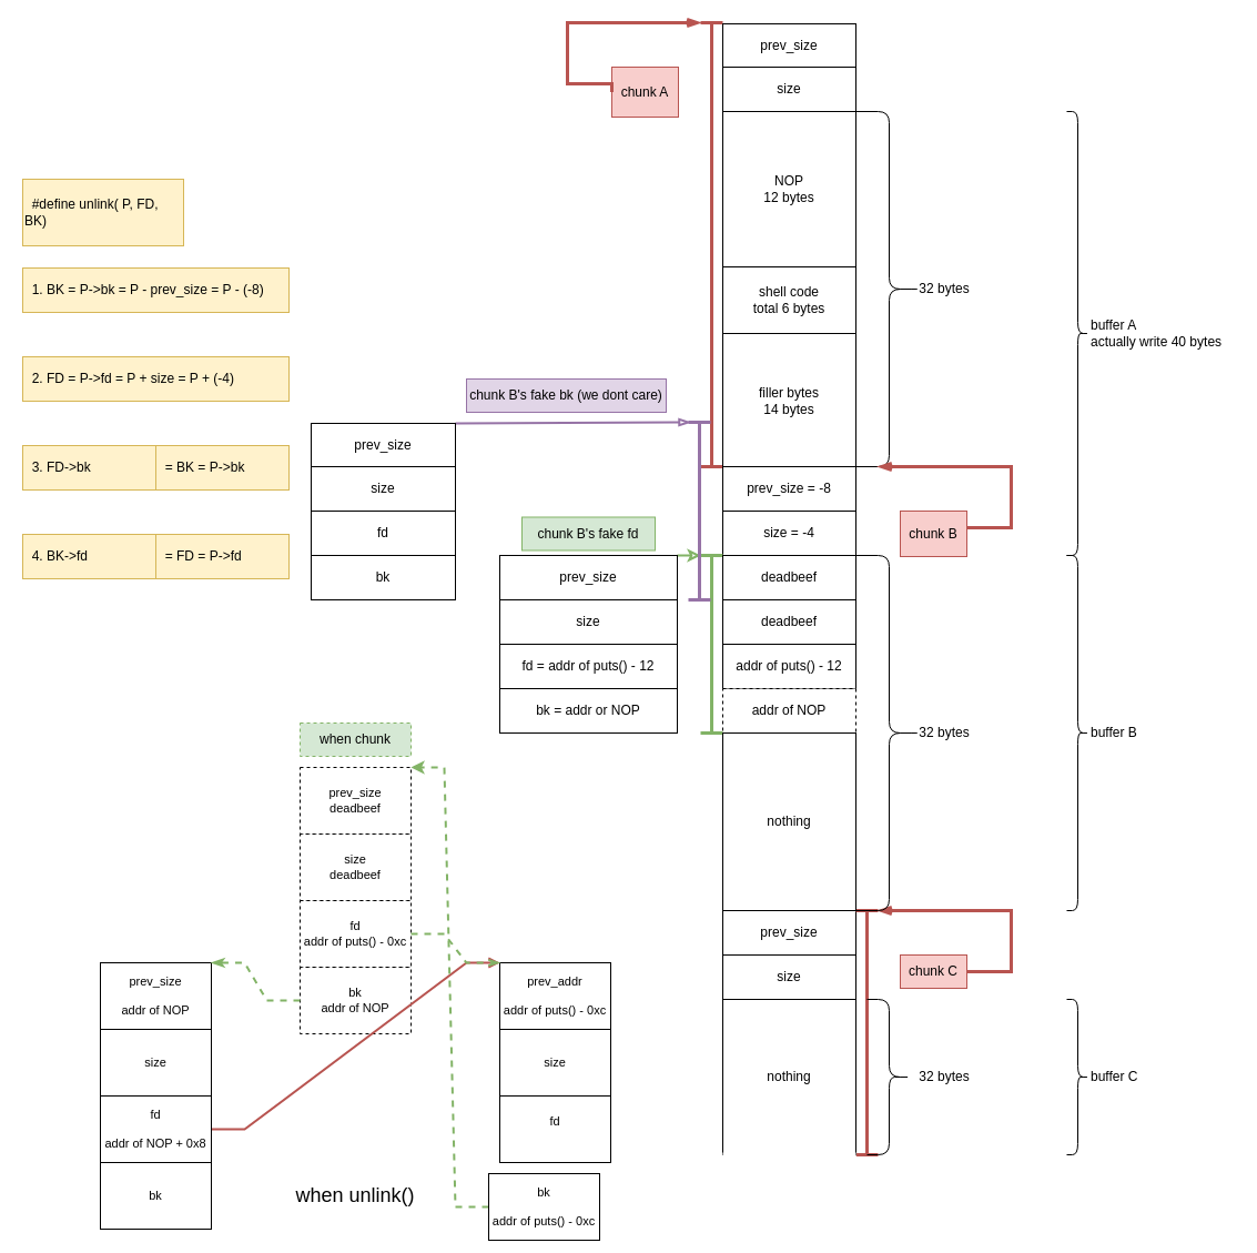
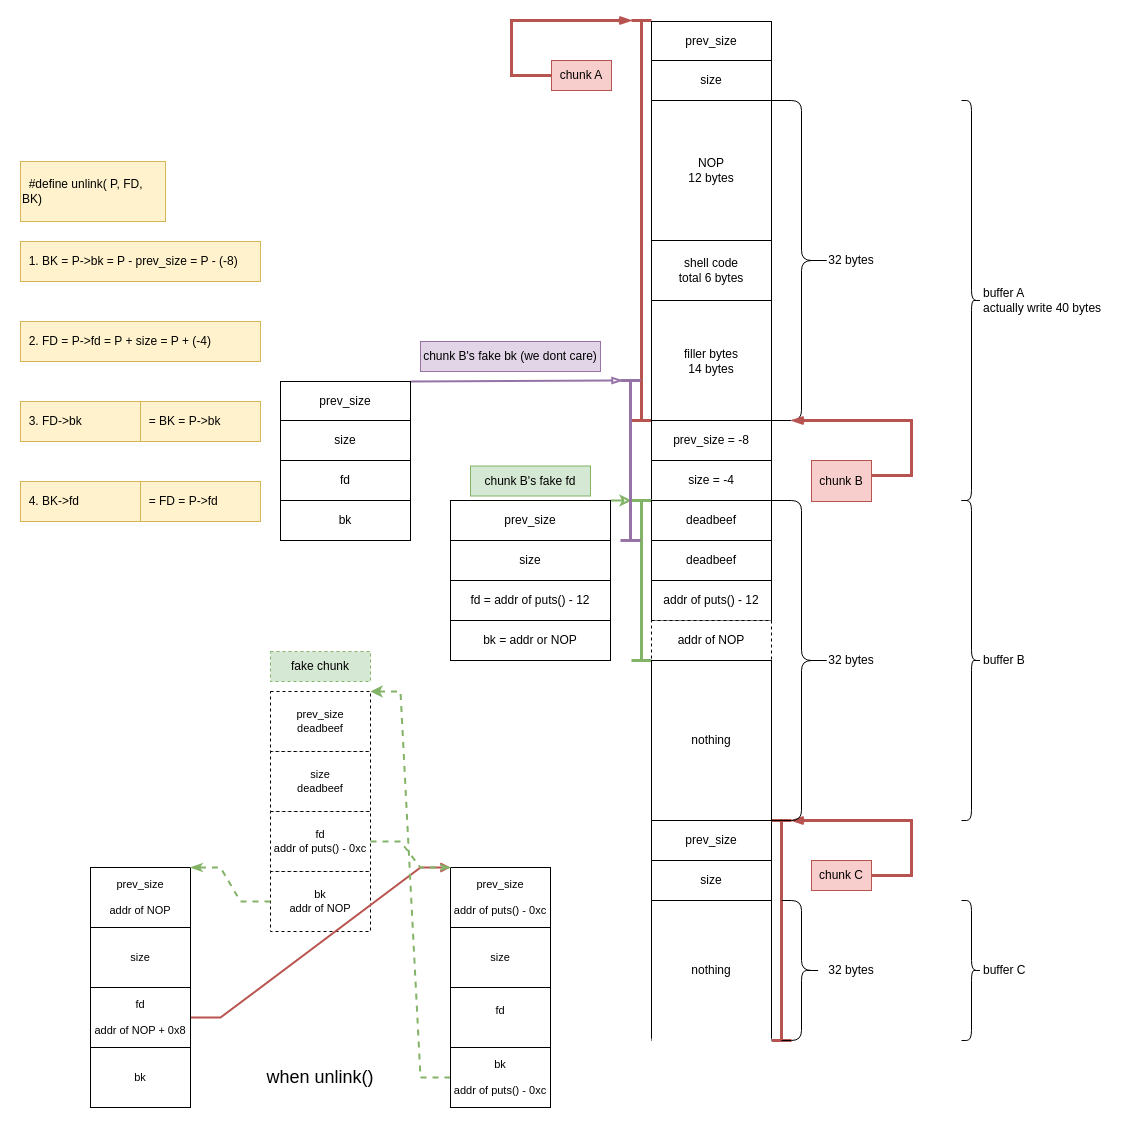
- <mxCell id="19" value="chunk A" style="text;html=1;strokeColor=#b85450;fillColor=#f8cecc;align=center;verticalAlign=middle;whiteSpace=wrap;rounded=0;" parent="1" vertex="1"><mxGeometry x="551" y="60" width="60" height="45" as="geometry" /></mxCell>
+ <mxCell id="19" value="chunk A" style="text;html=1;strokeColor=#b85450;fillColor=#f8cecc;align=center;verticalAlign=middle;whiteSpace=wrap;rounded=0;" parent="1" vertex="1"><mxGeometry x="551" y="60" width="60" height="30" as="geometry" /></mxCell>
- <mxCell id="53" value="when chunk" style="text;html=1;strokeColor=#82b366;fillColor=#d5e8d4;align=center;verticalAlign=middle;whiteSpace=wrap;rounded=0;dashed=1;" parent="1" vertex="1"><mxGeometry x="270" y="651" width="100" height="30" as="geometry" /></mxCell>
+ <mxCell id="53" value="fake chunk" style="text;html=1;strokeColor=#82b366;fillColor=#d5e8d4;align=center;verticalAlign=middle;whiteSpace=wrap;rounded=0;dashed=1;" parent="1" vertex="1"><mxGeometry x="270" y="651" width="100" height="30" as="geometry" /></mxCell>
- <mxCell id="72" value="prev_addr&lt;br style=&quot;font-size: 11px;&quot;&gt;&lt;br style=&quot;font-size: 11px;&quot;&gt;addr of puts() - 0xc" style="rounded=0;whiteSpace=wrap;html=1;fontSize=11;" vertex="1" parent="1"><mxGeometry x="450" y="867" width="100" height="60" as="geometry" /></mxCell>
+ <mxCell id="72" value="prev_size&lt;br style=&quot;font-size: 11px;&quot;&gt;&lt;br style=&quot;font-size: 11px;&quot;&gt;addr of puts() - 0xc" style="rounded=0;whiteSpace=wrap;html=1;fontSize=11;" vertex="1" parent="1"><mxGeometry x="450" y="867" width="100" height="60" as="geometry" /></mxCell>
- <mxCell id="69" value="bk&lt;br&gt;&lt;br&gt;addr of puts() - 0xc" style="rounded=0;whiteSpace=wrap;html=1;fontSize=11;" vertex="1" parent="1"><mxGeometry x="440" y="1057" width="100" height="60" as="geometry" /></mxCell>
+ <mxCell id="69" value="bk&lt;br&gt;&lt;br&gt;addr of puts() - 0xc" style="rounded=0;whiteSpace=wrap;html=1;fontSize=11;" vertex="1" parent="1"><mxGeometry x="450" y="1047" width="100" height="60" as="geometry" /></mxCell>
